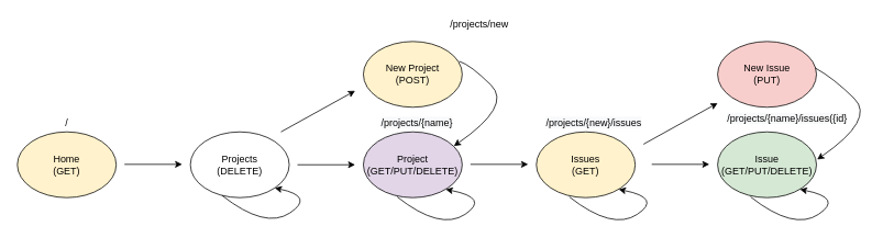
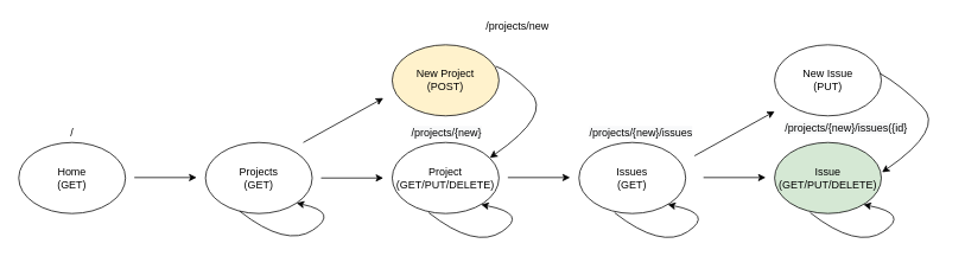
- <mxCell id="7" value="New Issue&lt;br&gt;(PUT)" style="ellipse;whiteSpace=wrap;html=1;fillColor=#f8cecc;" parent="1" vertex="1"><mxGeometry x="870" y="50" width="120" height="80" as="geometry" /></mxCell>
+ <mxCell id="7" value="New Issue&lt;br&gt;(PUT)" style="ellipse;whiteSpace=wrap;html=1;" parent="1" vertex="1"><mxGeometry x="870" y="50" width="120" height="80" as="geometry" /></mxCell>
- <mxCell id="19" value="&lt;span style=&quot;color: rgb(0 , 0 , 0) ; font-family: &amp;#34;helvetica&amp;#34; ; font-size: 12px ; font-style: normal ; font-weight: 400 ; letter-spacing: normal ; text-align: center ; text-indent: 0px ; text-transform: none ; word-spacing: 0px ; background-color: rgb(248 , 249 , 250) ; display: inline ; float: none&quot;&gt;/projects/{name}/issues({id}&lt;/span&gt;" style="text;whiteSpace=wrap;html=1;" parent="1" vertex="1"><mxGeometry x="880" y="130" width="150" height="30" as="geometry" /></mxCell>
+ <mxCell id="19" value="&lt;span style=&quot;color: rgb(0 , 0 , 0) ; font-family: &amp;#34;helvetica&amp;#34; ; font-size: 12px ; font-style: normal ; font-weight: 400 ; letter-spacing: normal ; text-align: center ; text-indent: 0px ; text-transform: none ; word-spacing: 0px ; background-color: rgb(248 , 249 , 250) ; display: inline ; float: none&quot;&gt;/projects/{new}/issues({id}&lt;/span&gt;" style="text;whiteSpace=wrap;html=1;" parent="1" vertex="1"><mxGeometry x="880" y="130" width="150" height="30" as="geometry" /></mxCell>
- <mxCell id="17" value="&lt;span style=&quot;color: rgb(0 , 0 , 0) ; font-family: &amp;#34;helvetica&amp;#34; ; font-size: 12px ; font-style: normal ; font-weight: 400 ; letter-spacing: normal ; text-align: center ; text-indent: 0px ; text-transform: none ; word-spacing: 0px ; background-color: rgb(248 , 249 , 250) ; display: inline ; float: none&quot;&gt;/projects/{name}&lt;/span&gt;" style="text;whiteSpace=wrap;html=1;" parent="1" vertex="1"><mxGeometry x="460" y="135" width="100" height="30" as="geometry" /></mxCell>
+ <mxCell id="17" value="&lt;span style=&quot;color: rgb(0 , 0 , 0) ; font-family: &amp;#34;helvetica&amp;#34; ; font-size: 12px ; font-style: normal ; font-weight: 400 ; letter-spacing: normal ; text-align: center ; text-indent: 0px ; text-transform: none ; word-spacing: 0px ; background-color: rgb(248 , 249 , 250) ; display: inline ; float: none&quot;&gt;/projects/{new}&lt;/span&gt;" style="text;whiteSpace=wrap;html=1;" parent="1" vertex="1"><mxGeometry x="460" y="135" width="100" height="30" as="geometry" /></mxCell>
- <mxCell id="2" value="Home&lt;br&gt;(GET)" style="ellipse;whiteSpace=wrap;html=1;fillColor=#fff2cc;" parent="1" vertex="1"><mxGeometry x="20" y="160" width="120" height="80" as="geometry" /></mxCell>
+ <mxCell id="2" value="Home&lt;br&gt;(GET)" style="ellipse;whiteSpace=wrap;html=1;" parent="1" vertex="1"><mxGeometry x="20" y="160" width="120" height="80" as="geometry" /></mxCell>
- <mxCell id="4" value="Projects&lt;br&gt;(DELETE)" style="ellipse;whiteSpace=wrap;html=1;" parent="1" vertex="1"><mxGeometry x="230" y="160" width="120" height="80" as="geometry" /></mxCell>
+ <mxCell id="4" value="Projects&lt;br&gt;(GET)" style="ellipse;whiteSpace=wrap;html=1;" parent="1" vertex="1"><mxGeometry x="230" y="160" width="120" height="80" as="geometry" /></mxCell>
- <mxCell id="6" value="Project&lt;br&gt;(GET/PUT/DELETE)" style="ellipse;whiteSpace=wrap;html=1;fillColor=#e1d5e7;" parent="1" vertex="1"><mxGeometry x="440" y="160" width="120" height="80" as="geometry" /></mxCell>
+ <mxCell id="6" value="Project&lt;br&gt;(GET/PUT/DELETE)" style="ellipse;whiteSpace=wrap;html=1;" parent="1" vertex="1"><mxGeometry x="440" y="160" width="120" height="80" as="geometry" /></mxCell>
- <mxCell id="8" value="Issues&lt;br&gt;(GET)" style="ellipse;whiteSpace=wrap;html=1;fillColor=#fff2cc;" parent="1" vertex="1"><mxGeometry x="650" y="160" width="120" height="80" as="geometry" /></mxCell>
+ <mxCell id="8" value="Issues&lt;br&gt;(GET)" style="ellipse;whiteSpace=wrap;html=1;" parent="1" vertex="1"><mxGeometry x="650" y="160" width="120" height="80" as="geometry" /></mxCell>
